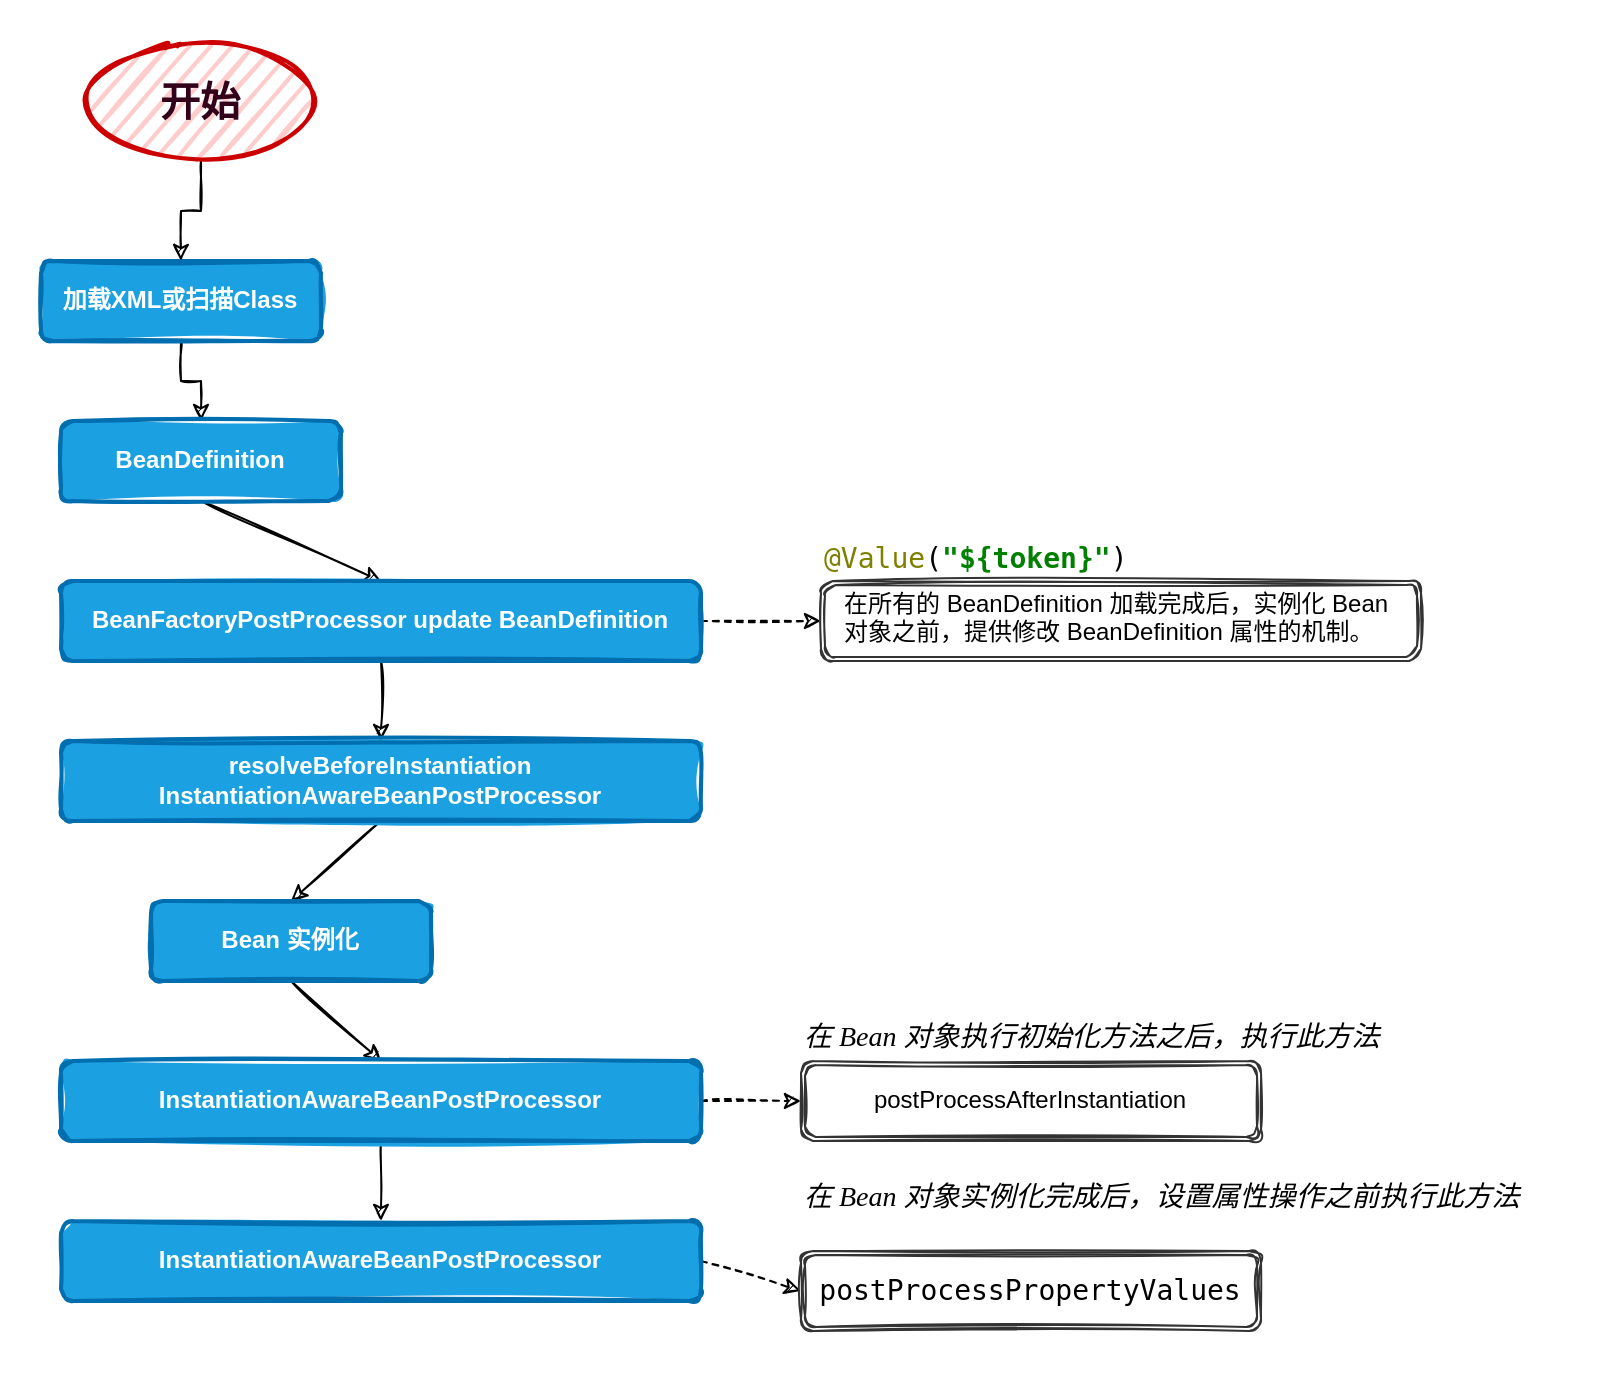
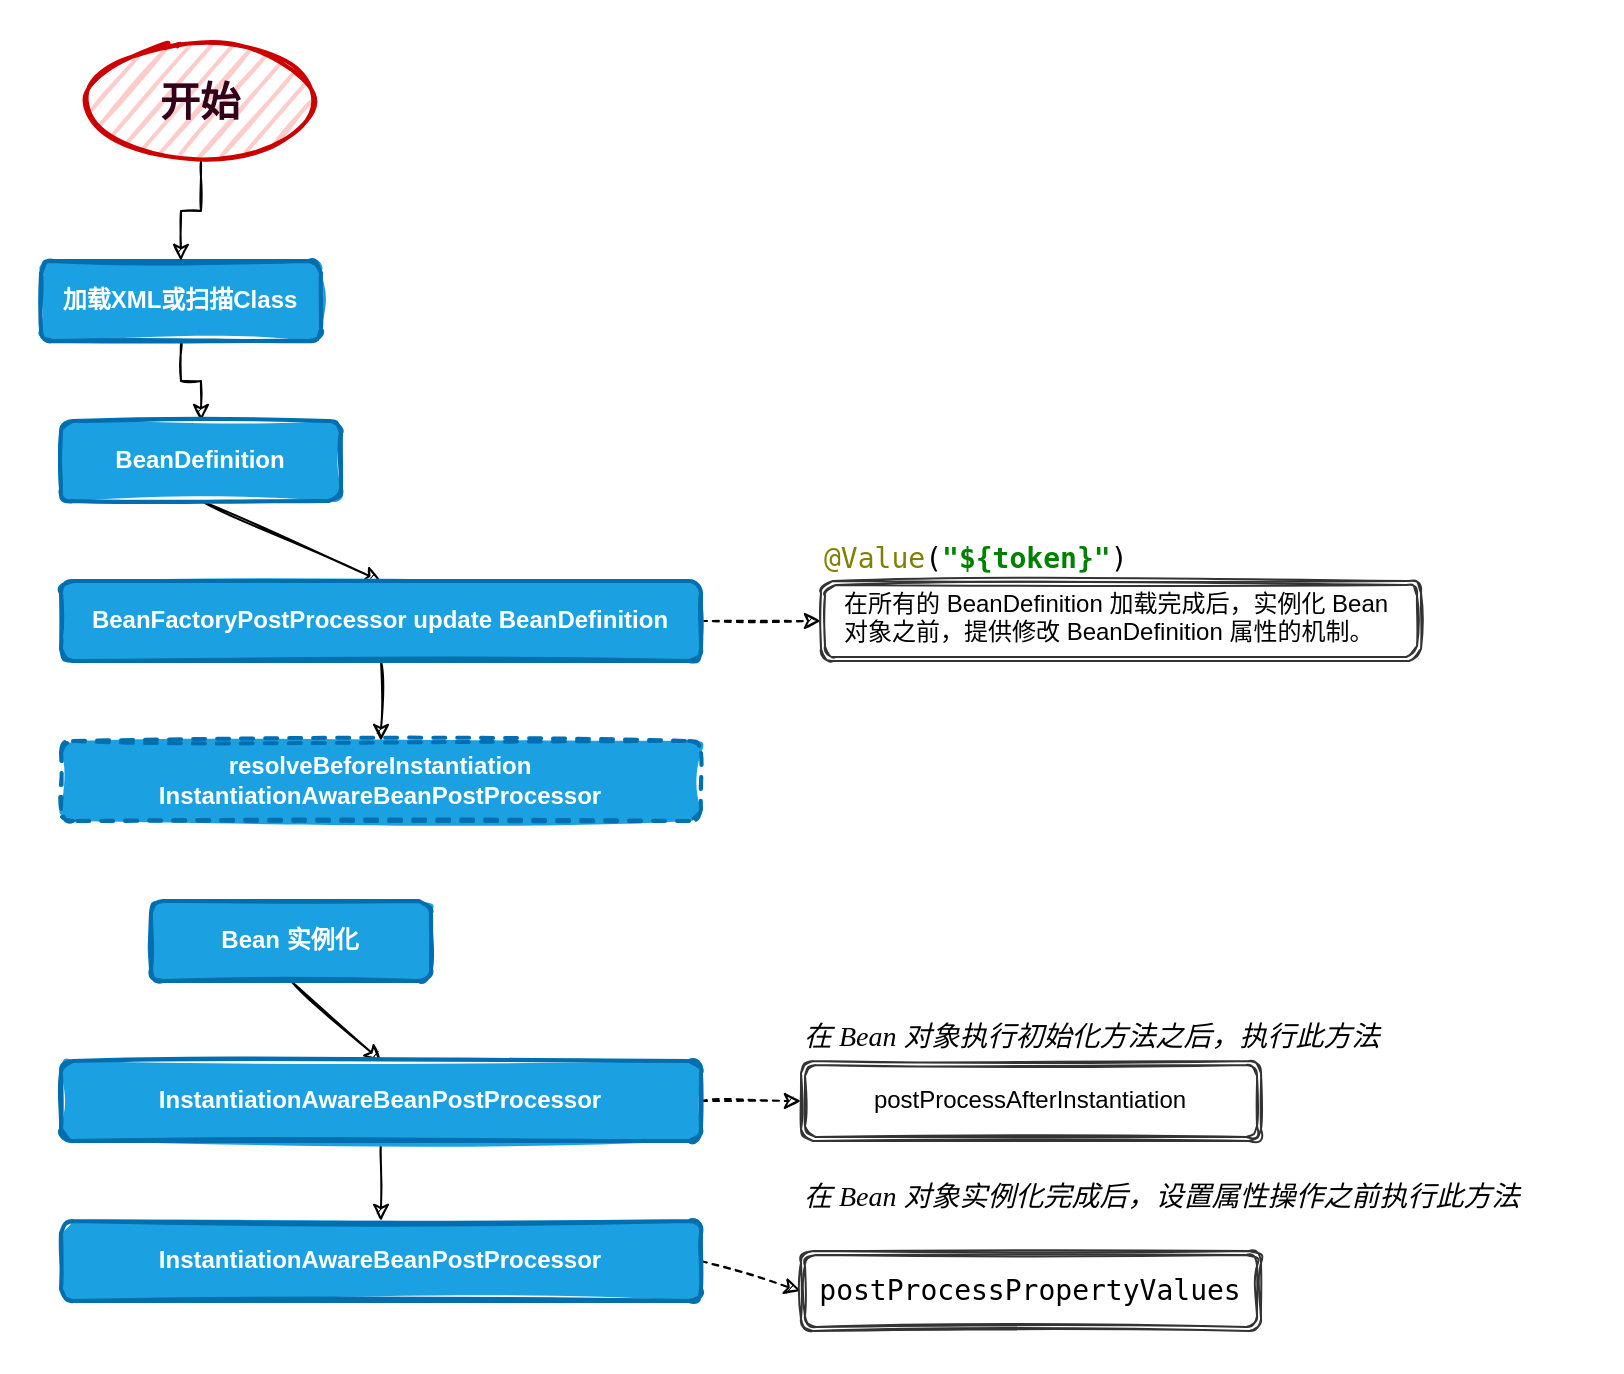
- <mxCell id="15" value="&lt;b&gt;resolveBeforeInstantiation&lt;br&gt;InstantiationAwareBeanPostProcessor&lt;/b&gt;" style="rounded=1;whiteSpace=wrap;html=1;strokeWidth=2;fillWeight=4;hachureGap=8;hachureAngle=45;fillColor=#1ba1e2;sketch=1;fontColor=#ffffff;fillStyle=solid;strokeColor=#006EAF;" vertex="1" parent="1"><mxGeometry x="30" y="370" width="320" height="40" as="geometry" /></mxCell>
+ <mxCell id="15" value="&lt;b&gt;resolveBeforeInstantiation&lt;br&gt;InstantiationAwareBeanPostProcessor&lt;/b&gt;" style="rounded=1;whiteSpace=wrap;html=1;strokeWidth=2;fillWeight=4;hachureGap=8;hachureAngle=45;fillColor=#1ba1e2;sketch=1;fontColor=#ffffff;fillStyle=solid;strokeColor=#006EAF;dashed=1;" vertex="1" parent="1"><mxGeometry x="30" y="370" width="320" height="40" as="geometry" /></mxCell>
- <mxCell id="14" style="edgeStyle=none;rounded=0;sketch=1;orthogonalLoop=1;jettySize=auto;html=1;exitX=0.5;exitY=1;exitDx=0;exitDy=0;entryX=0.5;entryY=0;entryDx=0;entryDy=0;" edge="1" parent="1" source="15" target="17"><mxGeometry relative="1" as="geometry" /></mxCell>
